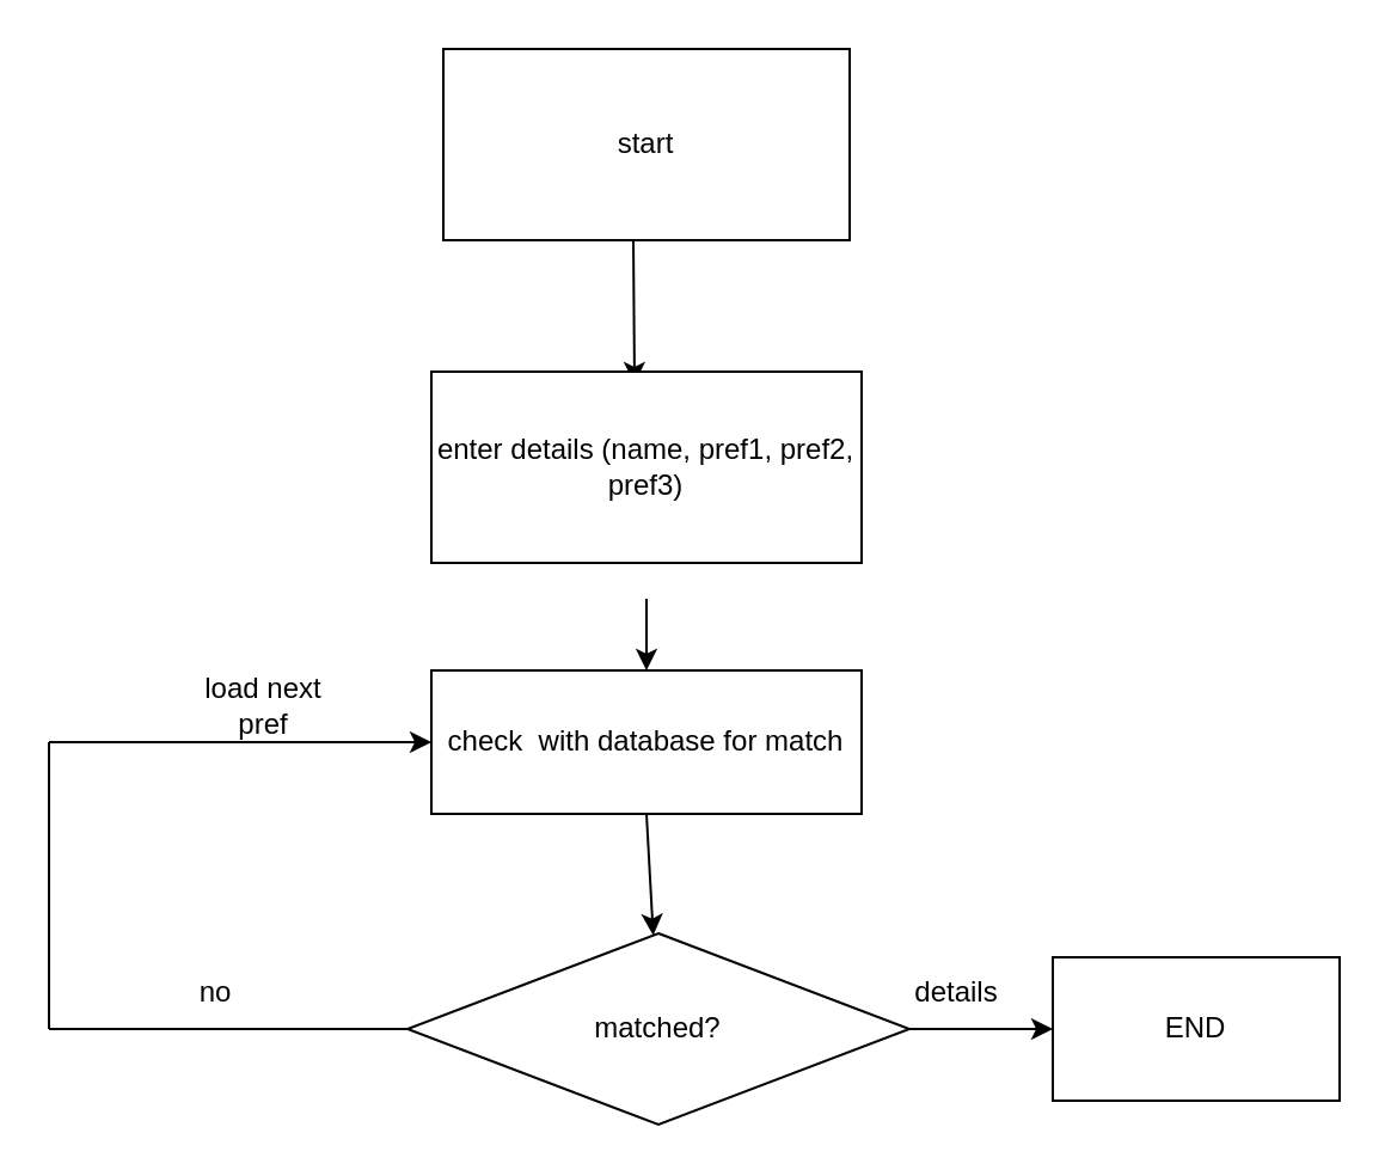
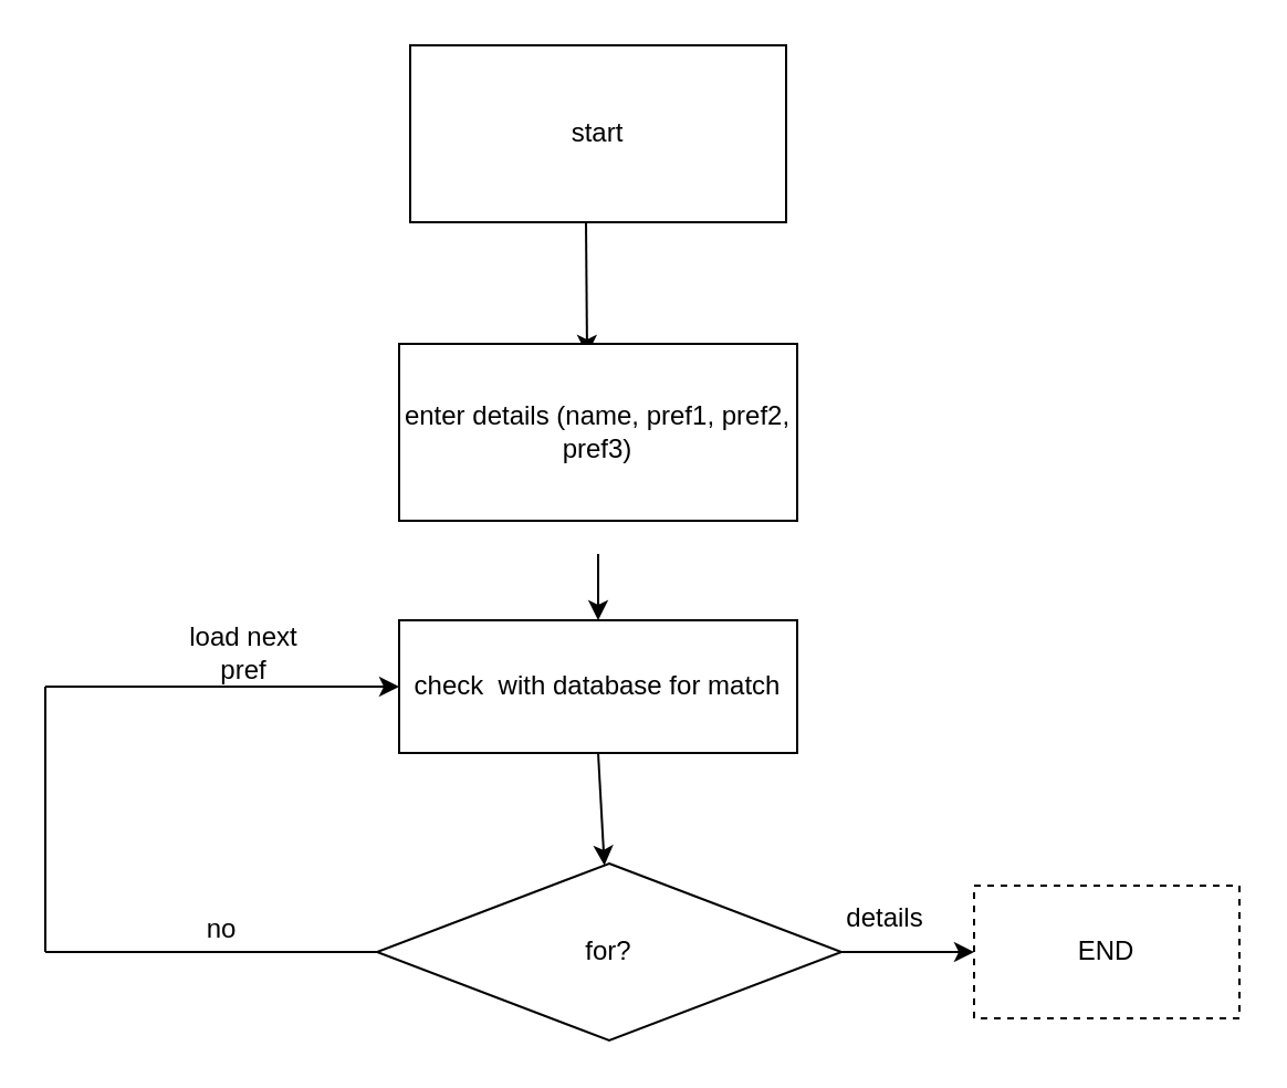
- <mxCell id="15" value="no" style="text;html=1;align=center;verticalAlign=middle;whiteSpace=wrap;rounded=0;" vertex="1" parent="1"><mxGeometry x="60" y="400" width="60" height="30" as="geometry" /></mxCell>
+ <mxCell id="15" value="no" style="text;html=1;align=center;verticalAlign=middle;whiteSpace=wrap;rounded=0;" vertex="1" parent="1"><mxGeometry x="70" y="405" width="60" height="30" as="geometry" /></mxCell>
- <mxCell id="8" value="matched?" style="rhombus;whiteSpace=wrap;html=1;" vertex="1" parent="1"><mxGeometry x="170" y="390" width="210" height="80" as="geometry" /></mxCell>
+ <mxCell id="8" value="for?" style="rhombus;whiteSpace=wrap;html=1;" vertex="1" parent="1"><mxGeometry x="170" y="390" width="210" height="80" as="geometry" /></mxCell>
- <mxCell id="10" value="END" style="rounded=0;whiteSpace=wrap;html=1;" vertex="1" parent="1"><mxGeometry x="440" y="400" width="120" height="60" as="geometry" /></mxCell>
+ <mxCell id="10" value="END" style="rounded=0;whiteSpace=wrap;html=1;dashed=1;" vertex="1" parent="1"><mxGeometry x="440" y="400" width="120" height="60" as="geometry" /></mxCell>
